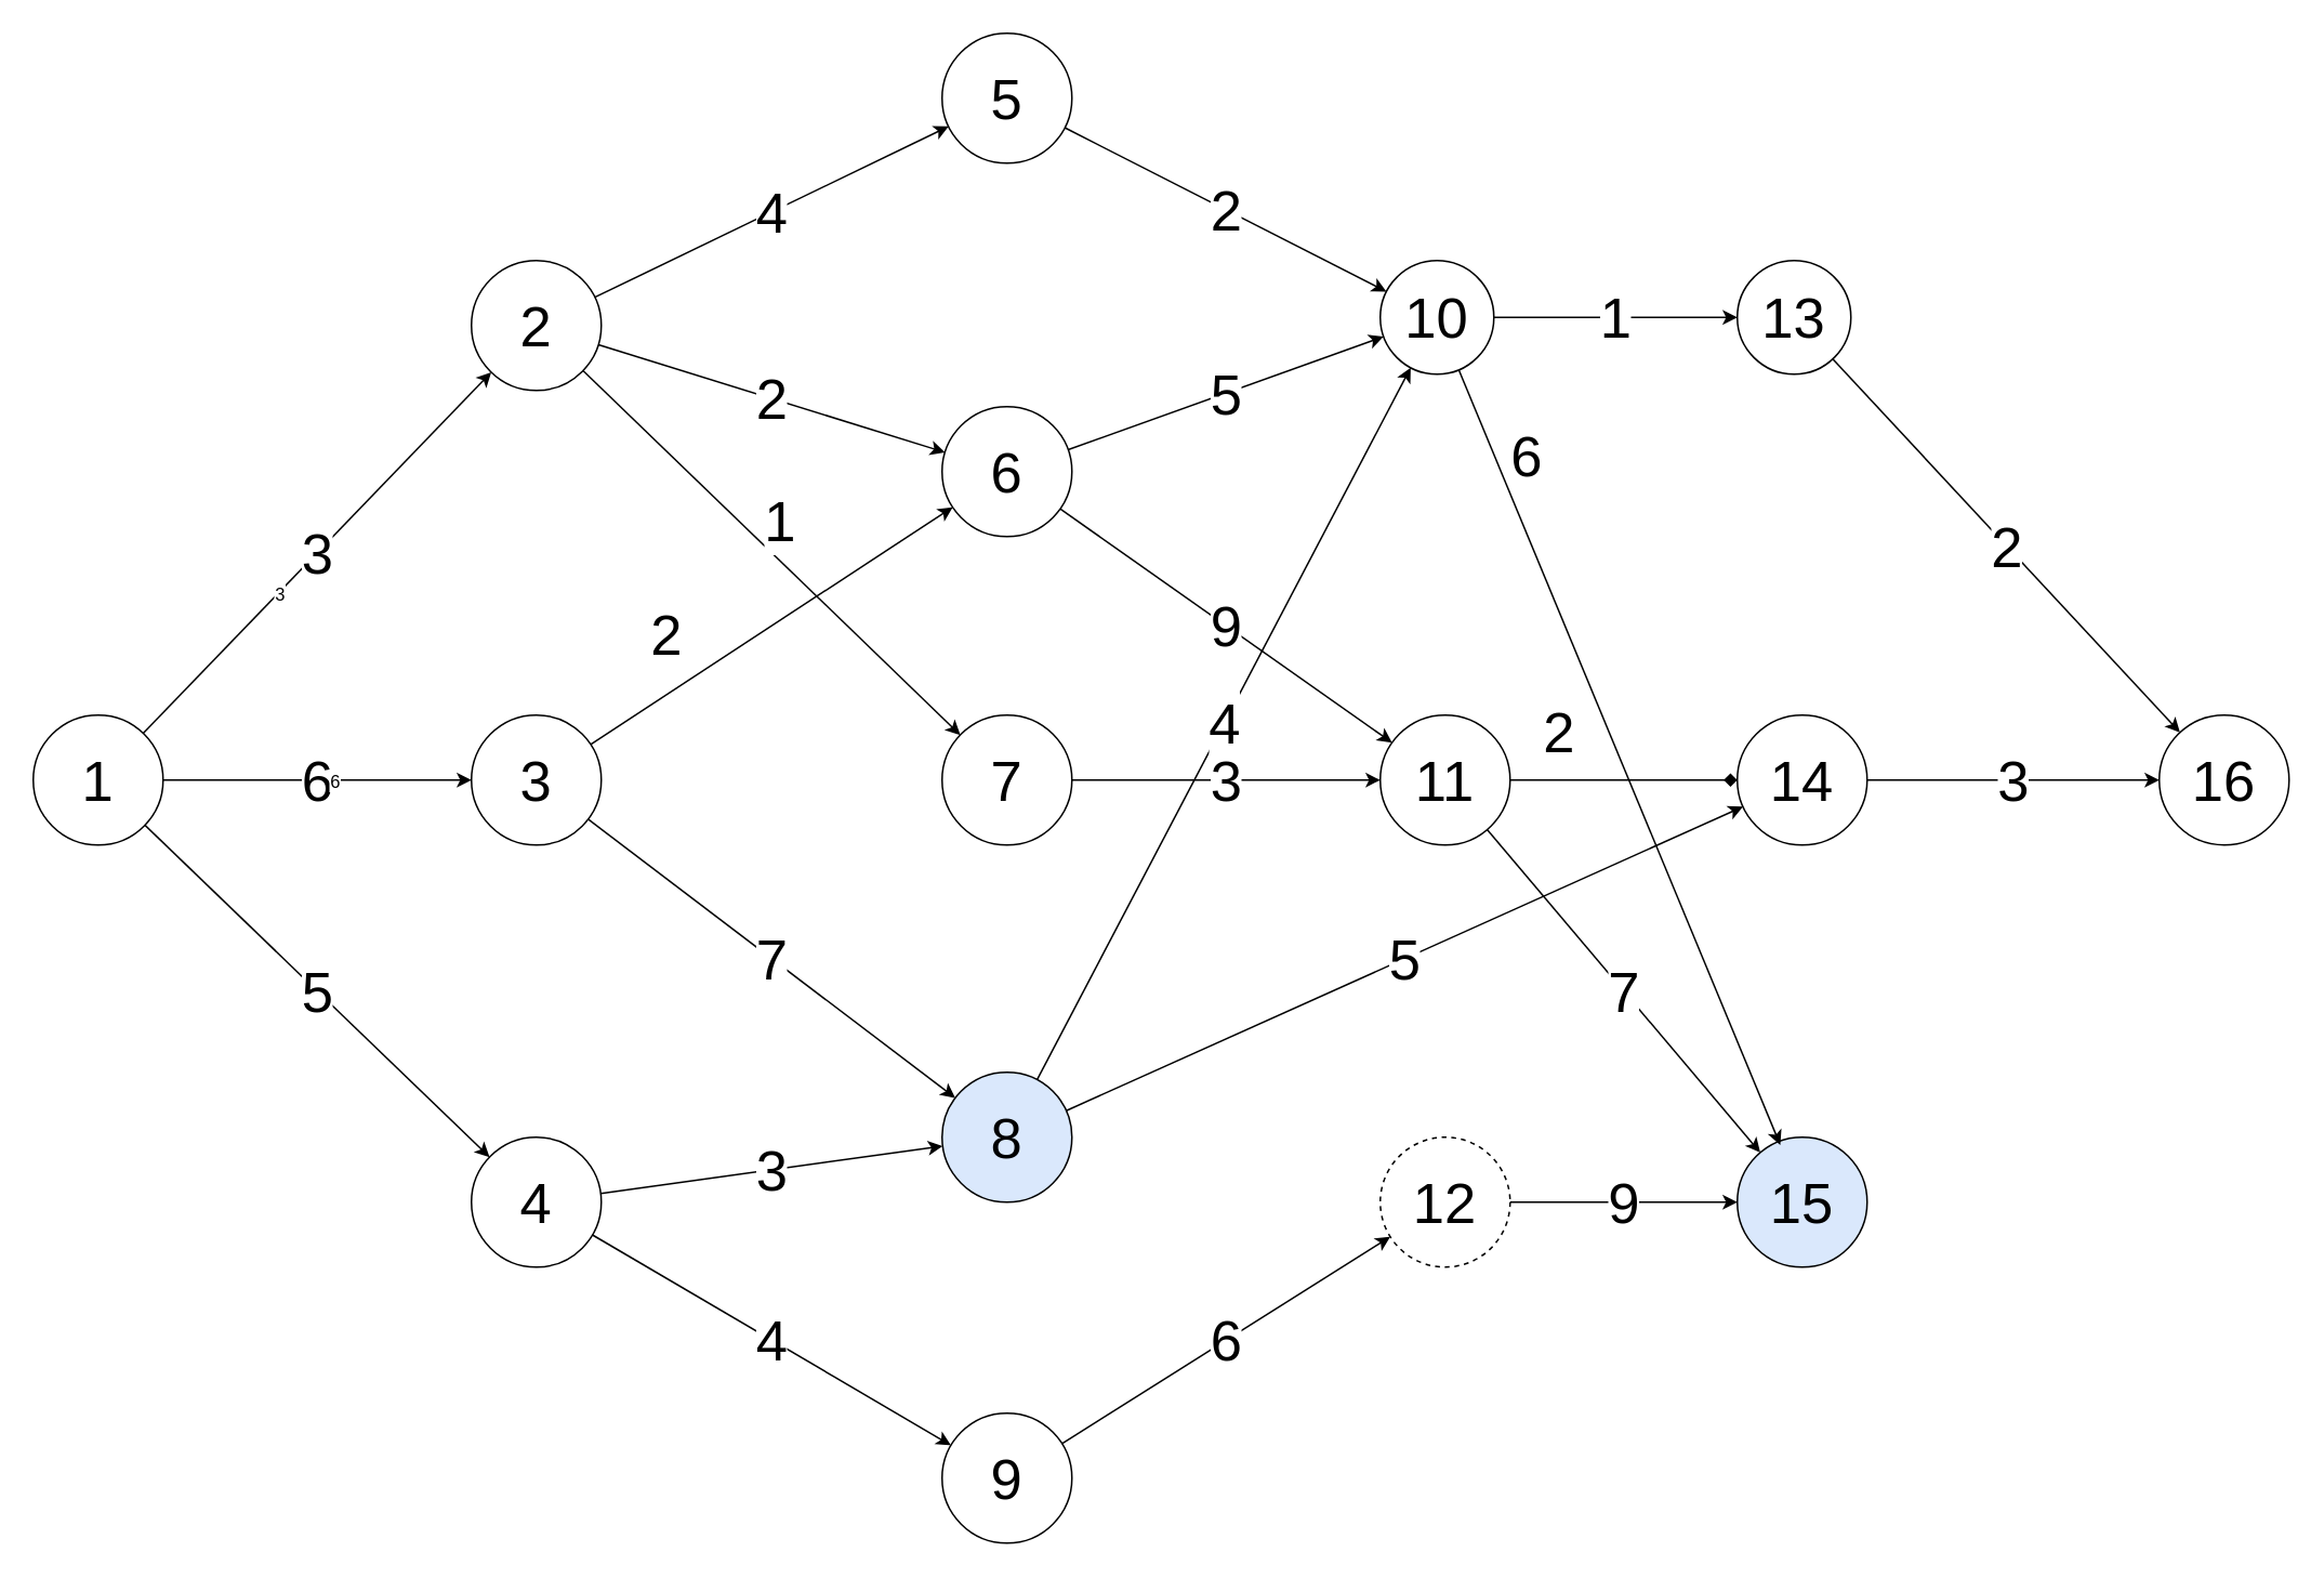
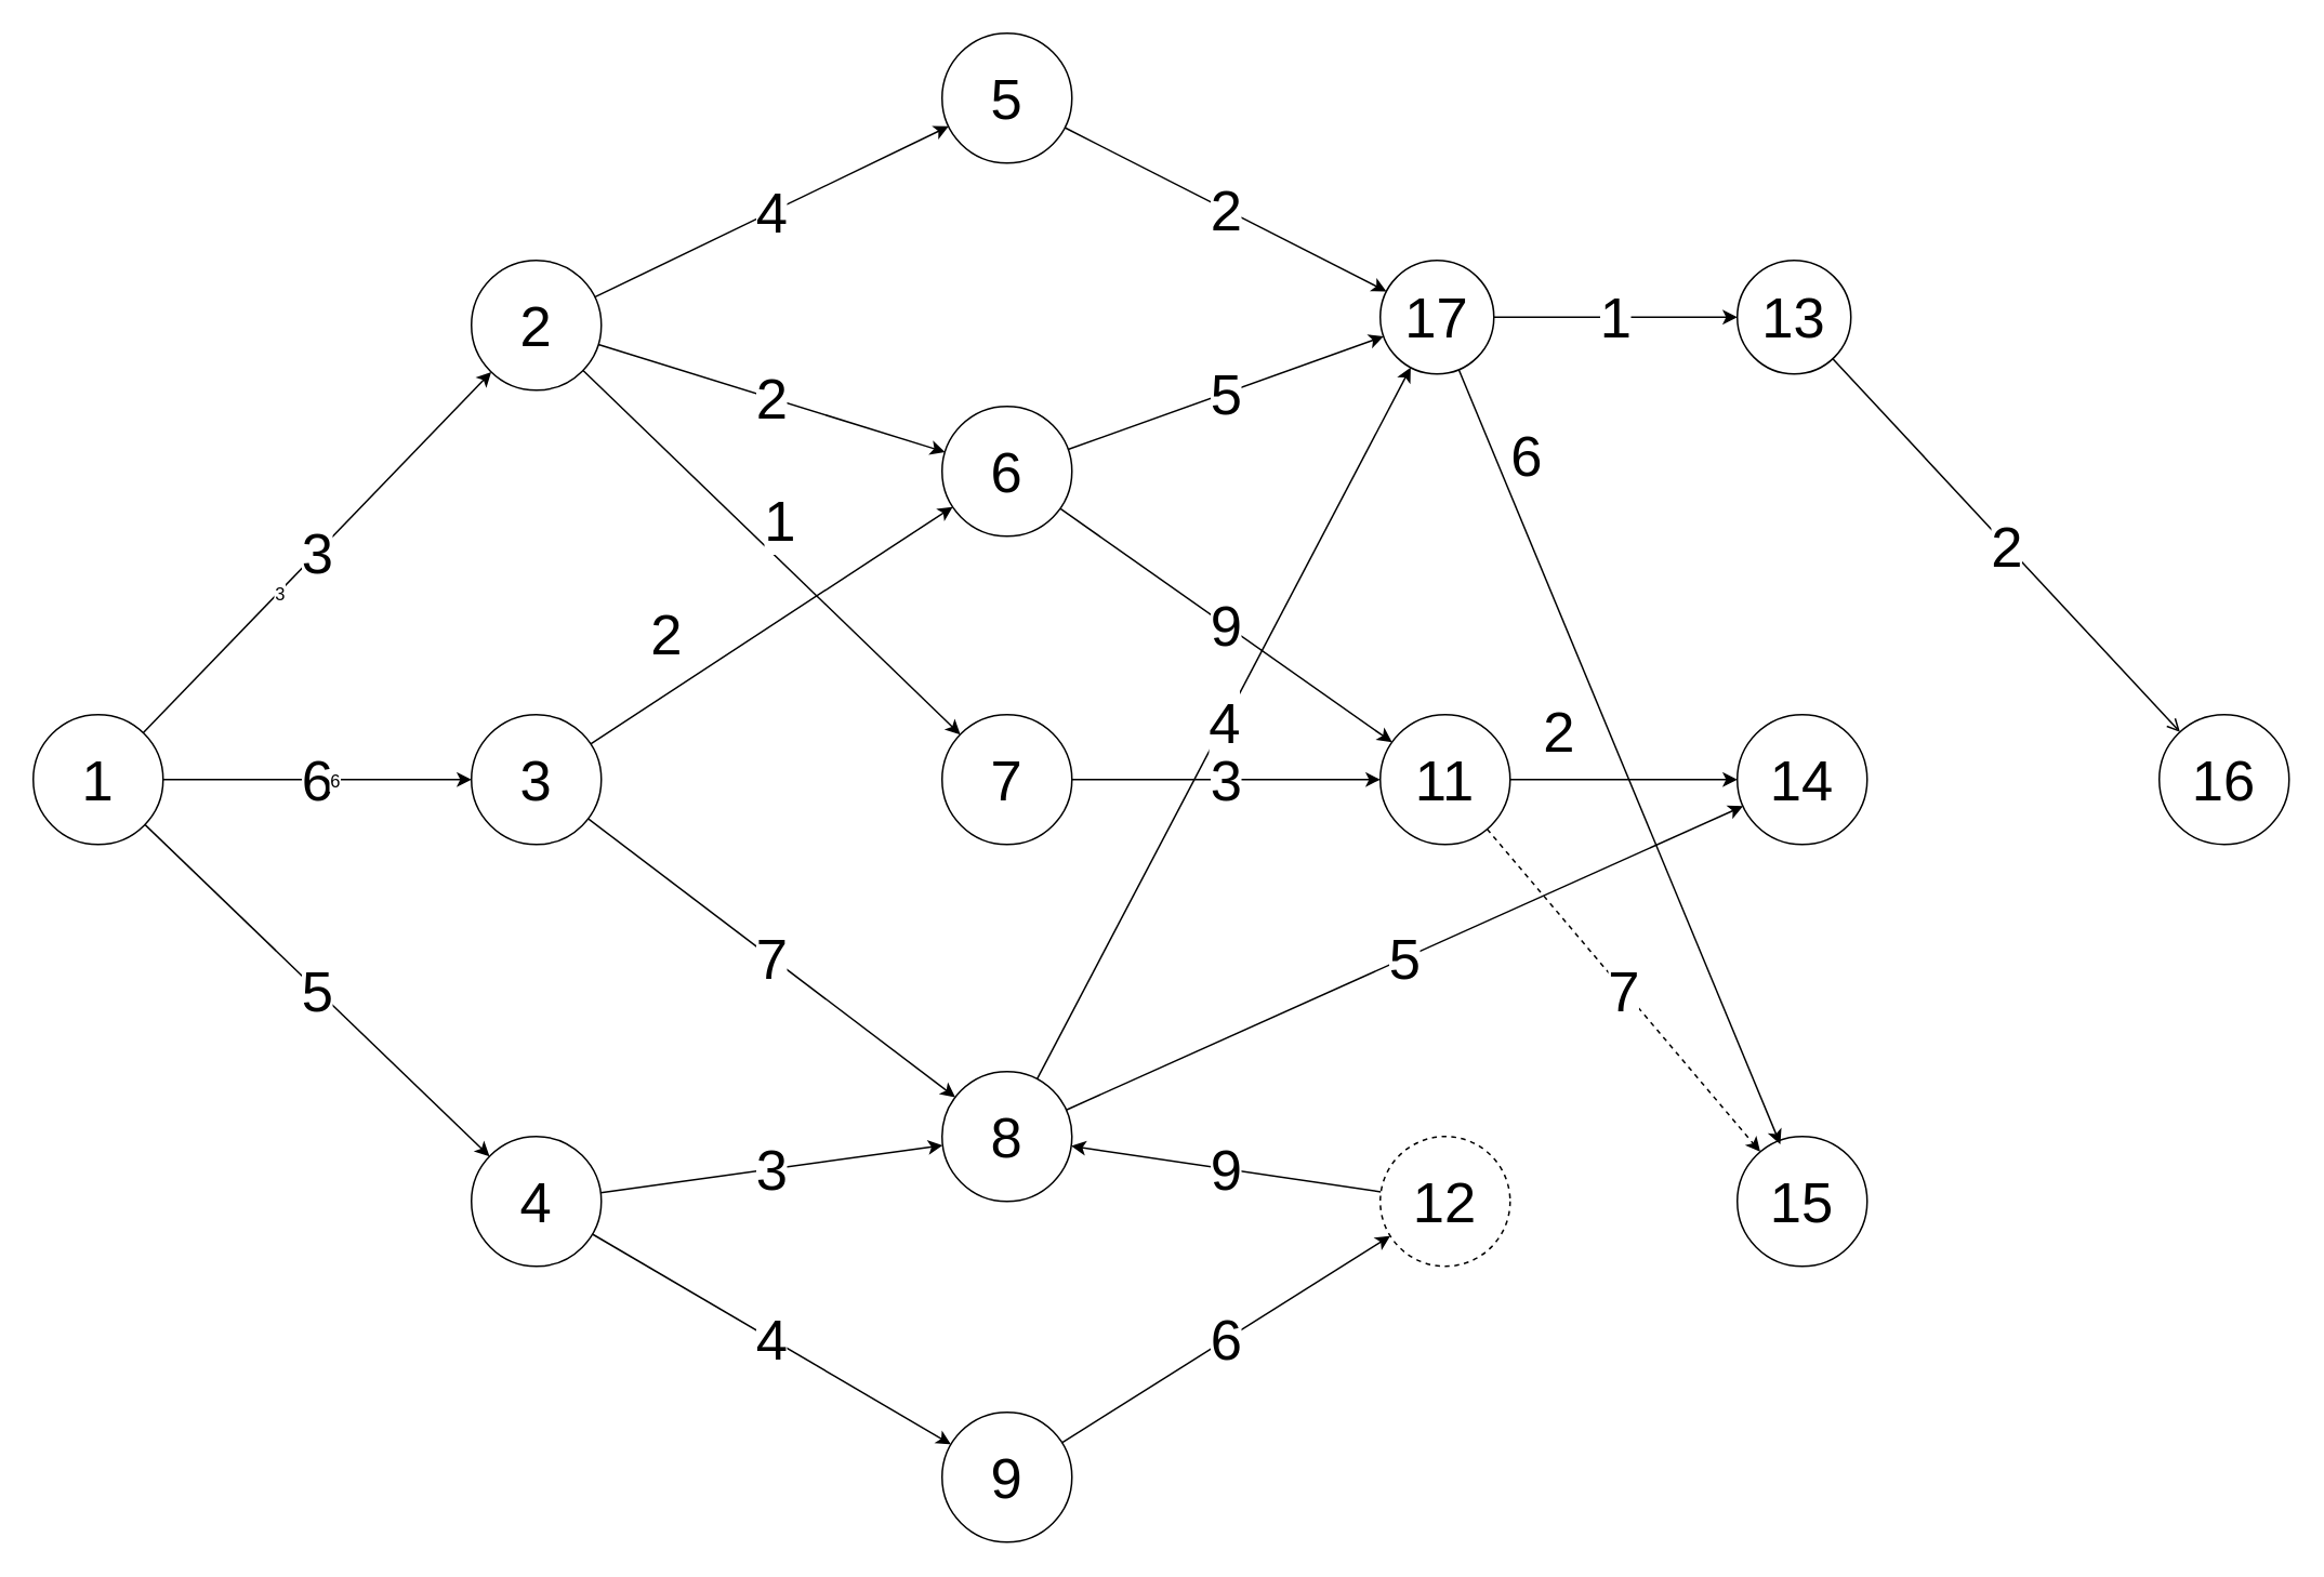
- <mxCell id="31" value="10" style="ellipse;whiteSpace=wrap;html=1;aspect=fixed;fontSize=35;" vertex="1" parent="1"><mxGeometry x="850" y="160" width="70" height="70" as="geometry" /></mxCell>
+ <mxCell id="31" value="17" style="ellipse;whiteSpace=wrap;html=1;aspect=fixed;fontSize=35;" vertex="1" parent="1"><mxGeometry x="850" y="160" width="70" height="70" as="geometry" /></mxCell>
- <mxCell id="37" value="2" style="edgeStyle=none;rounded=0;orthogonalLoop=1;jettySize=auto;html=1;fontSize=35;" edge="1" parent="1" source="38" target="42"><mxGeometry relative="1" as="geometry" /></mxCell>
+ <mxCell id="37" value="2" style="edgeStyle=none;rounded=0;orthogonalLoop=1;jettySize=auto;html=1;fontSize=35;endArrow=open;" edge="1" parent="1" source="38" target="42"><mxGeometry relative="1" as="geometry" /></mxCell>
- <mxCell id="33" value="2" style="edgeStyle=none;rounded=0;orthogonalLoop=1;jettySize=auto;html=1;fontSize=35;endArrow=diamond;" edge="1" parent="1" source="34" target="40"><mxGeometry x="-0.571" y="30" relative="1" as="geometry"><mxPoint as="offset" /></mxGeometry></mxCell>
+ <mxCell id="33" value="2" style="edgeStyle=none;rounded=0;orthogonalLoop=1;jettySize=auto;html=1;fontSize=35;" edge="1" parent="1" source="34" target="40"><mxGeometry x="-0.571" y="30" relative="1" as="geometry"><mxPoint as="offset" /></mxGeometry></mxCell>
- <mxCell id="39" value="3" style="edgeStyle=none;rounded=0;orthogonalLoop=1;jettySize=auto;html=1;fontSize=35;" edge="1" parent="1" source="40" target="42"><mxGeometry relative="1" as="geometry" /></mxCell>
- <mxCell id="32" value="7" style="edgeStyle=none;rounded=0;orthogonalLoop=1;jettySize=auto;html=1;fontSize=35;" edge="1" parent="1" source="34" target="41"><mxGeometry relative="1" as="geometry" /></mxCell>
+ <mxCell id="32" value="7" style="edgeStyle=none;rounded=0;orthogonalLoop=1;jettySize=auto;html=1;fontSize=35;dashed=1;" edge="1" parent="1" source="34" target="41"><mxGeometry relative="1" as="geometry" /></mxCell>
- <mxCell id="27" value="8" style="ellipse;whiteSpace=wrap;html=1;aspect=fixed;fontSize=35;fillColor=#dae8fc;" vertex="1" parent="1"><mxGeometry x="580" y="660" width="80" height="80" as="geometry" /></mxCell>
+ <mxCell id="27" value="8" style="ellipse;whiteSpace=wrap;html=1;aspect=fixed;fontSize=35;" vertex="1" parent="1"><mxGeometry x="580" y="660" width="80" height="80" as="geometry" /></mxCell>
- <mxCell id="35" value="9" style="edgeStyle=none;rounded=0;orthogonalLoop=1;jettySize=auto;html=1;fontSize=35;" edge="1" parent="1" source="36" target="41"><mxGeometry relative="1" as="geometry" /></mxCell>
+ <mxCell id="35" value="9" style="edgeStyle=none;rounded=0;orthogonalLoop=1;jettySize=auto;html=1;fontSize=35;" edge="1" parent="1" source="36" target="27"><mxGeometry relative="1" as="geometry" /></mxCell>
- <mxCell id="41" value="15" style="ellipse;whiteSpace=wrap;html=1;aspect=fixed;fontSize=35;fillColor=#dae8fc;" vertex="1" parent="1"><mxGeometry x="1070" y="700" width="80" height="80" as="geometry" /></mxCell>
+ <mxCell id="41" value="15" style="ellipse;whiteSpace=wrap;html=1;aspect=fixed;fontSize=35;" vertex="1" parent="1"><mxGeometry x="1070" y="700" width="80" height="80" as="geometry" /></mxCell>
